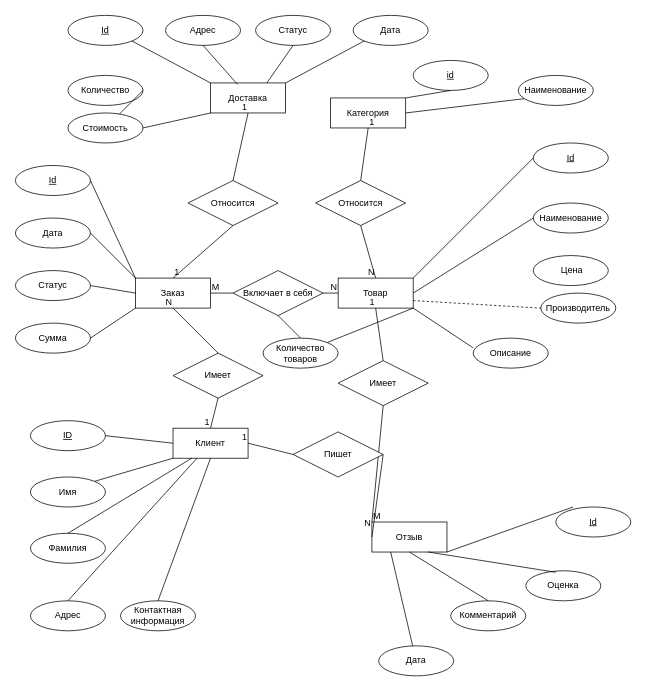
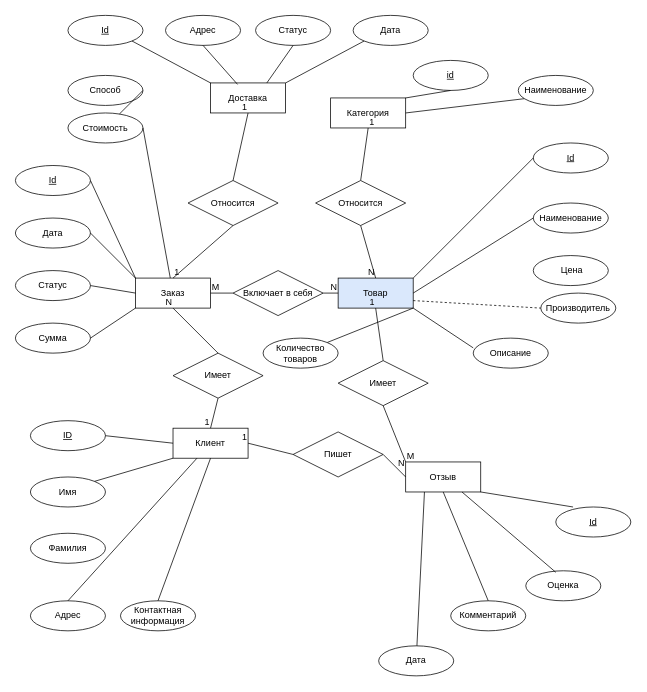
- <mxCell id="61" value="Количество" style="ellipse;whiteSpace=wrap;html=1;align=center;" vertex="1" parent="1"><mxGeometry y="100" width="100" height="40" as="geometry" x="90" /></mxCell>
+ <mxCell id="61" value="Способ" style="ellipse;whiteSpace=wrap;html=1;align=center;" vertex="1" parent="1"><mxGeometry y="100" width="100" height="40" as="geometry" x="90" /></mxCell>
- <mxCell id="70" value="" style="endArrow=none;html=1;rounded=0;exitX=1;exitY=0.5;exitDx=0;exitDy=0;entryX=0;entryY=1;entryDx=0;entryDy=0;" edge="1" parent="1" source="62" target="16"><mxGeometry relative="1" as="geometry"><mxPoint x="420" y="350" as="sourcePoint" /><mxPoint x="580" y="350" as="targetPoint" /></mxGeometry></mxCell>
+ <mxCell id="70" value="" style="endArrow=none;html=1;rounded=0;exitX=1;exitY=0.5;exitDx=0;exitDy=0;" edge="1" parent="1" source="62" target="14"><mxGeometry relative="1" as="geometry"><mxPoint x="420" y="350" as="sourcePoint" /><mxPoint x="580" y="350" as="targetPoint" /></mxGeometry></mxCell>
- <mxCell id="2" value="&lt;div&gt;Товар&lt;/div&gt;" style="whiteSpace=wrap;html=1;align=center;" vertex="1" parent="1"><mxGeometry x="450" y="370" width="100" height="40" as="geometry" /></mxCell>
+ <mxCell id="2" value="&lt;div&gt;Товар&lt;/div&gt;" style="whiteSpace=wrap;html=1;align=center;fillColor=#dae8fc;" vertex="1" parent="1"><mxGeometry x="450" y="370" width="100" height="40" as="geometry" /></mxCell>
- <mxCell id="92" value="" style="endArrow=none;html=1;rounded=0;entryX=0.5;entryY=0;entryDx=0;entryDy=0;exitX=0.5;exitY=1;exitDx=0;exitDy=0;" edge="1" parent="1" source="88" target="91"><mxGeometry relative="1" as="geometry"><mxPoint x="330" y="450" as="sourcePoint" /><mxPoint x="490" y="450" as="targetPoint" /></mxGeometry></mxCell>
- <mxCell id="50" value="" style="endArrow=none;html=1;rounded=0;exitX=0.5;exitY=0;exitDx=0;exitDy=0;entryX=0.25;entryY=1;entryDx=0;entryDy=0;" edge="1" parent="1" source="45" target="15"><mxGeometry relative="1" as="geometry"><mxPoint x="420" y="510" as="sourcePoint" /><mxPoint x="580" y="510" as="targetPoint" /></mxGeometry></mxCell>
- <mxCell id="17" value="Отзыв" style="whiteSpace=wrap;html=1;align=center;" vertex="1" parent="1"><mxGeometry x="495" y="695" width="100" height="40" as="geometry" /></mxCell>
+ <mxCell id="17" value="Отзыв" style="whiteSpace=wrap;html=1;align=center;" vertex="1" parent="1"><mxGeometry x="540" y="615" width="100" height="40" as="geometry" /></mxCell>
